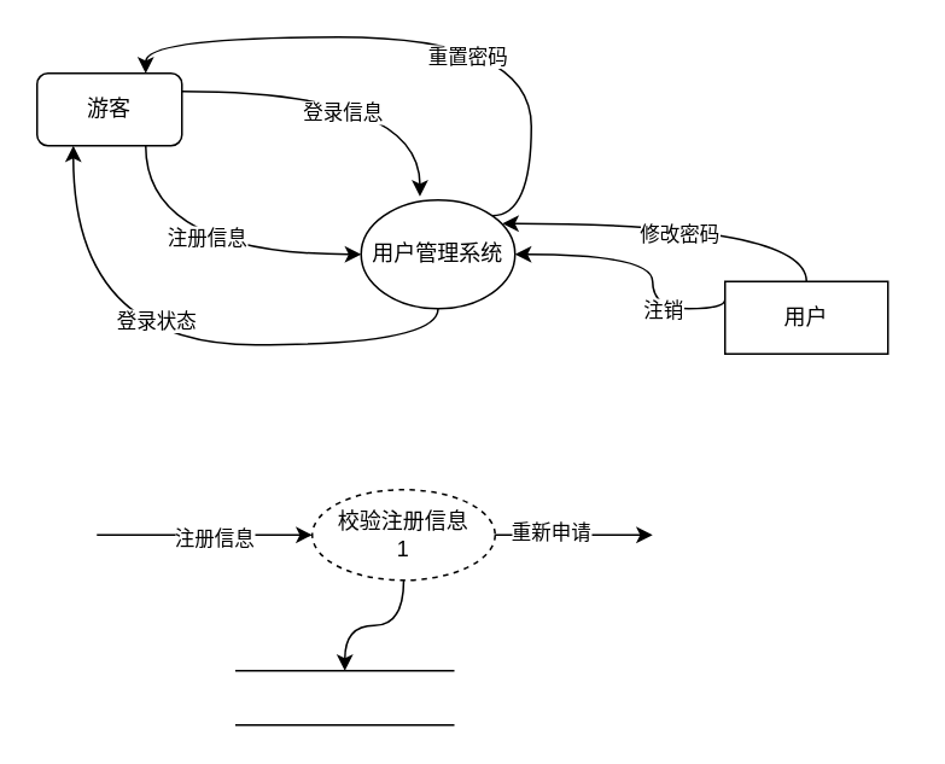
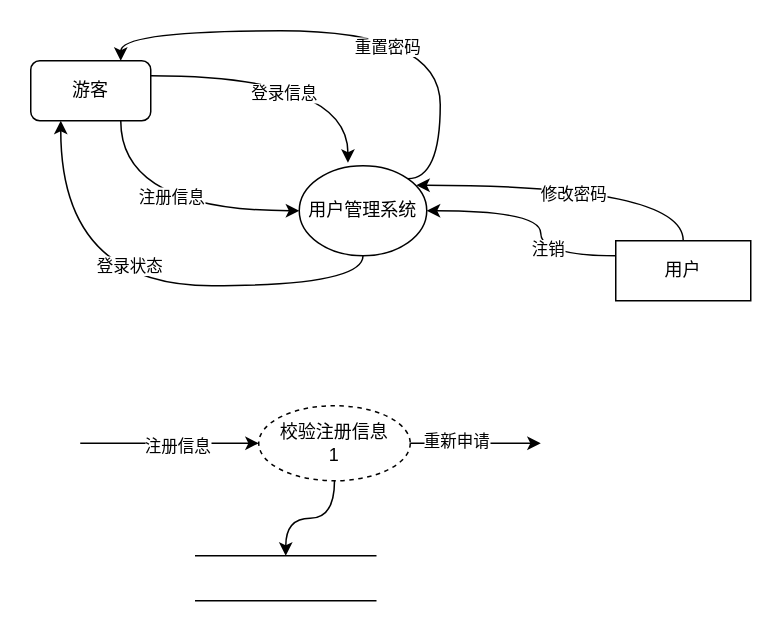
- <mxCell id="17" value="用户" style="rounded=0;whiteSpace=wrap;html=1;" vertex="1" parent="2"><mxGeometry x="380" y="135" width="90" height="40" as="geometry" /></mxCell>
+ <mxCell id="17" value="用户" style="rounded=0;whiteSpace=wrap;html=1;" vertex="1" parent="2"><mxGeometry x="390" y="140" width="90" height="40" as="geometry" /></mxCell>
